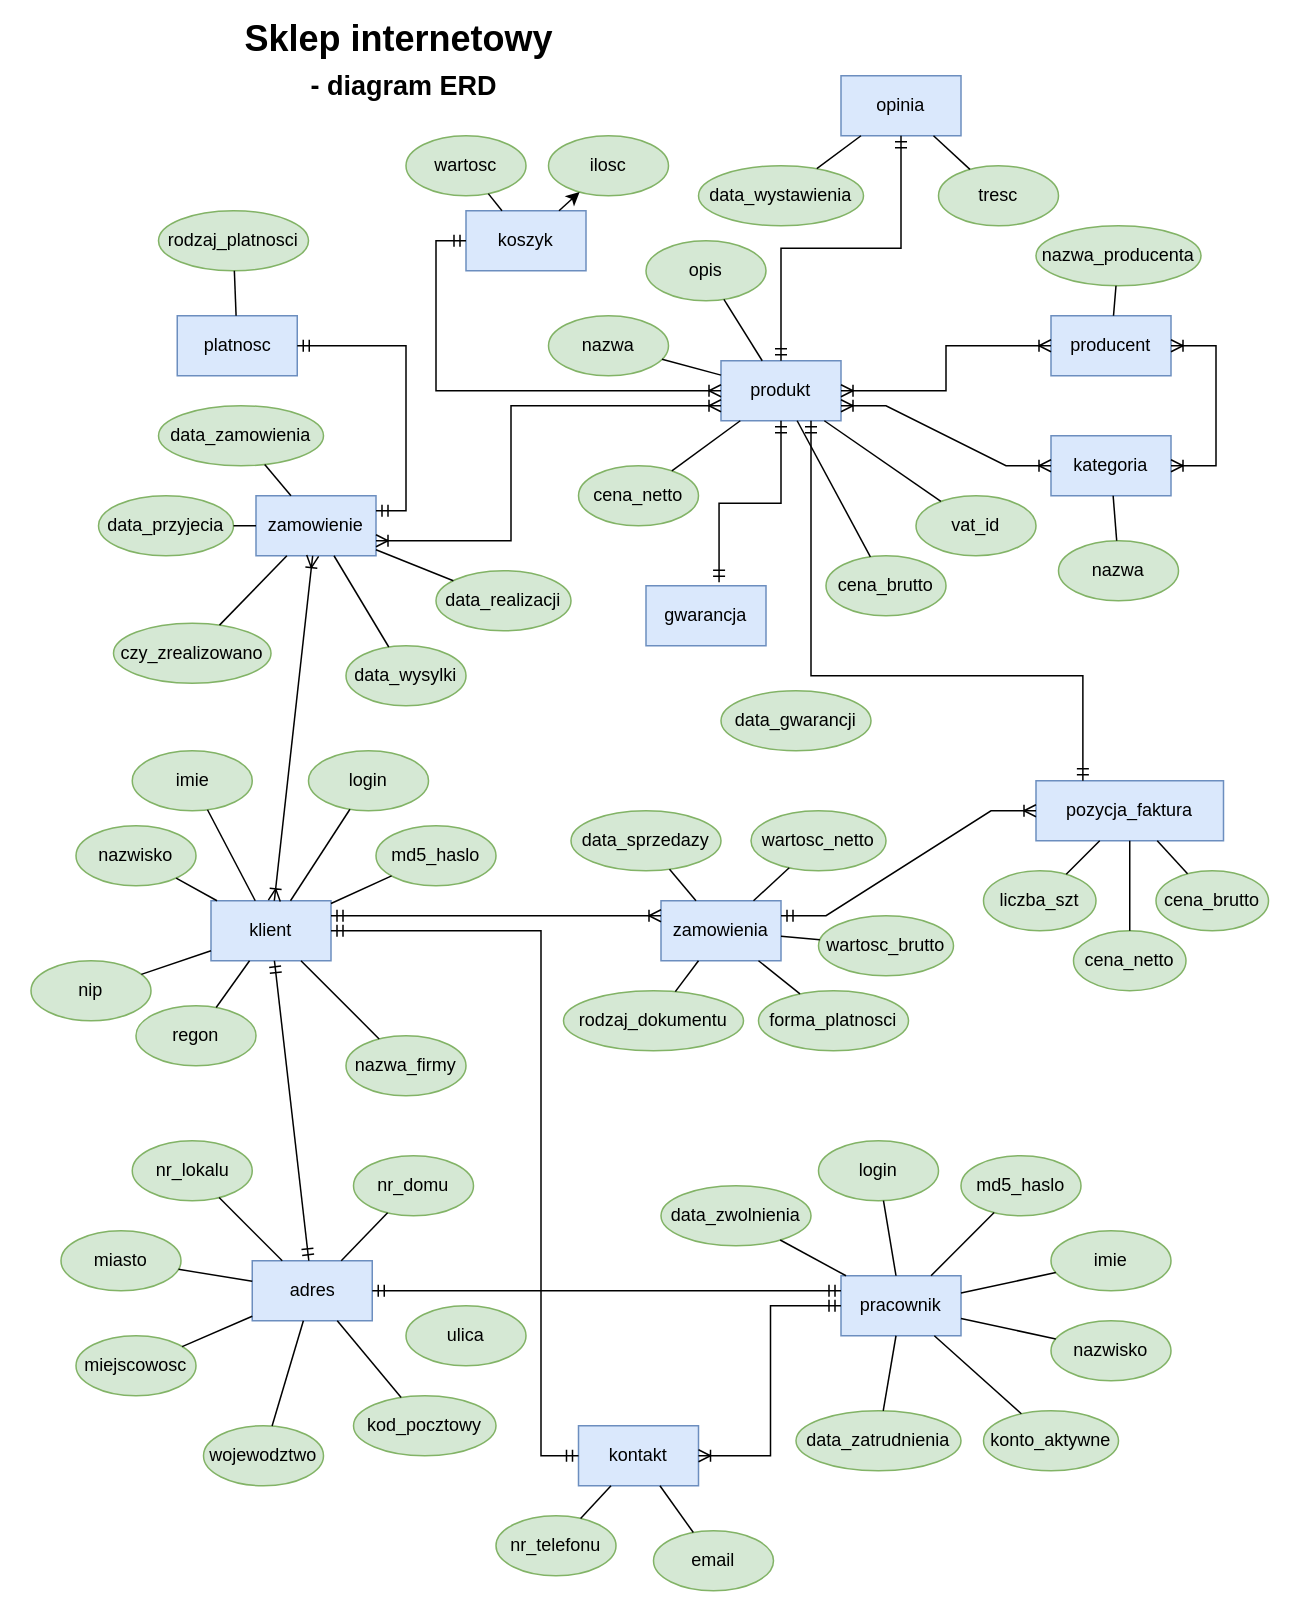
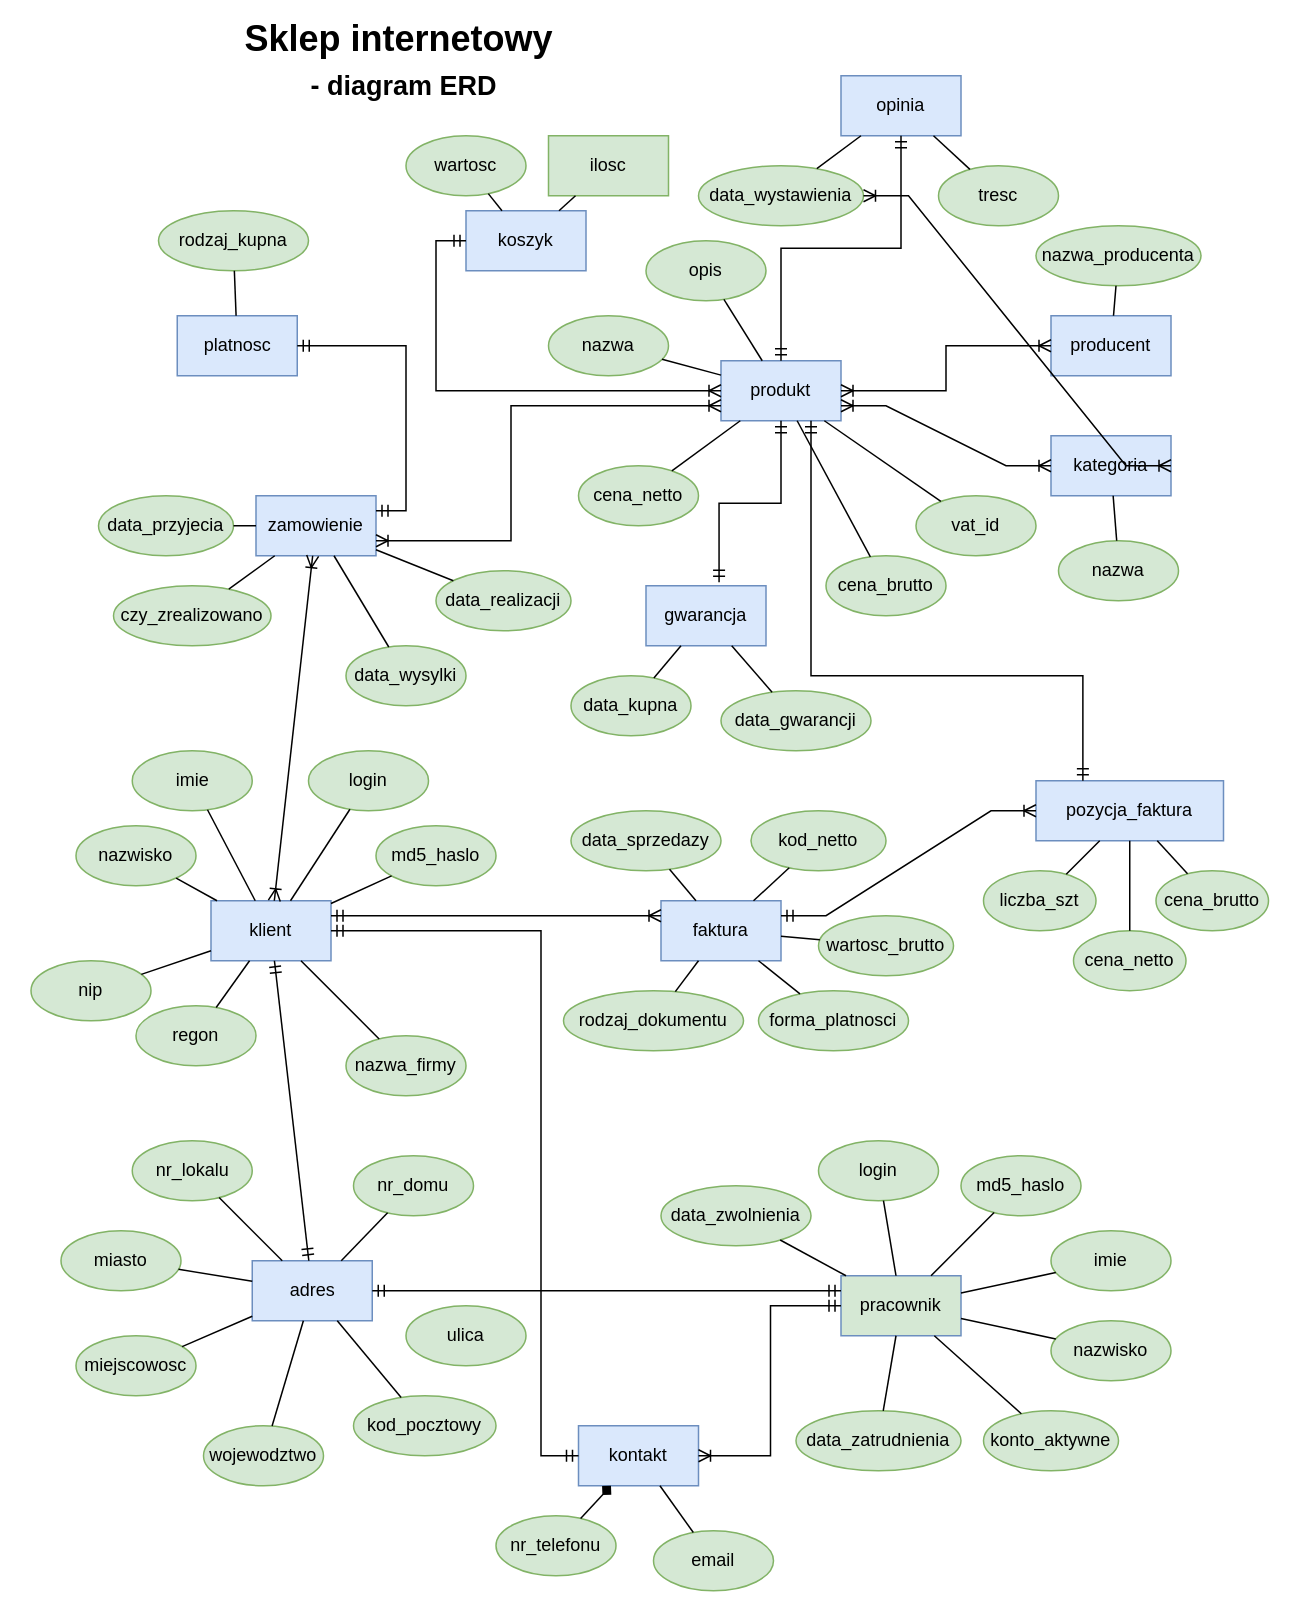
- <mxCell id="4" value="ilosc" style="ellipse;whiteSpace=wrap;html=1;fillColor=#d5e8d4;strokeColor=#82b366;" parent="1" vertex="1"><mxGeometry x="365" y="90" width="80" height="40" as="geometry" /></mxCell>
+ <mxCell id="4" value="ilosc" style="whiteSpace=wrap;html=1;fillColor=#d5e8d4;strokeColor=#82b366;rounded=0;" parent="1" vertex="1"><mxGeometry x="365" y="90" width="80" height="40" as="geometry" /></mxCell>
- <mxCell id="5" value="" style="endArrow=classic;html=1;rounded=0;" parent="1" source="3" target="4" edge="1"><mxGeometry relative="1" as="geometry"><mxPoint x="230" y="170" as="sourcePoint" /><mxPoint x="390" y="170" as="targetPoint" /></mxGeometry></mxCell>
+ <mxCell id="5" value="" style="endArrow=none;html=1;rounded=0;" parent="1" source="3" target="4" edge="1"><mxGeometry relative="1" as="geometry"><mxPoint x="230" y="170" as="sourcePoint" /><mxPoint x="390" y="170" as="targetPoint" /></mxGeometry></mxCell>
- <mxCell id="52" value="rodzaj_platnosci" style="ellipse;whiteSpace=wrap;html=1;fillColor=#d5e8d4;strokeColor=#82b366;" parent="1" vertex="1"><mxGeometry x="105" y="140" width="100" height="40" as="geometry" /></mxCell>
+ <mxCell id="52" value="rodzaj_kupna" style="ellipse;whiteSpace=wrap;html=1;fillColor=#d5e8d4;strokeColor=#82b366;" parent="1" vertex="1"><mxGeometry x="105" y="140" width="100" height="40" as="geometry" /></mxCell>
- <mxCell id="113" value="" style="edgeStyle=entityRelationEdgeStyle;fontSize=12;html=1;endArrow=ERoneToMany;startArrow=ERoneToMany;rounded=0;exitX=1;exitY=0.5;exitDx=0;exitDy=0;" parent="1" source="16" target="13" edge="1"><mxGeometry width="100" height="100" relative="1" as="geometry"><mxPoint x="840" y="350" as="sourcePoint" /><mxPoint x="940" y="250" as="targetPoint" /></mxGeometry></mxCell>
+ <mxCell id="113" value="" style="edgeStyle=entityRelationEdgeStyle;fontSize=12;html=1;endArrow=ERoneToMany;startArrow=ERoneToMany;rounded=0;exitX=1;exitY=0.5;exitDx=0;exitDy=0;" parent="1" source="16" target="8" edge="1"><mxGeometry width="100" height="100" relative="1" as="geometry"><mxPoint x="840" y="350" as="sourcePoint" /><mxPoint x="940" y="250" as="targetPoint" /></mxGeometry></mxCell>
- <mxCell id="38" value="data_zamowienia" style="ellipse;whiteSpace=wrap;html=1;fillColor=#d5e8d4;strokeColor=#82b366;" parent="1" vertex="1"><mxGeometry x="105" y="270" width="110" height="40" as="geometry" /></mxCell>
- <mxCell id="44" value="" style="endArrow=none;html=1;rounded=0;" parent="1" source="38" target="14" edge="1"><mxGeometry relative="1" as="geometry"><mxPoint x="70" y="280" as="sourcePoint" /><mxPoint x="230" y="280" as="targetPoint" /></mxGeometry></mxCell>
- <mxCell id="40" value="czy_zrealizowano" style="ellipse;whiteSpace=wrap;html=1;fillColor=#d5e8d4;strokeColor=#82b366;" parent="1" vertex="1"><mxGeometry x="75" y="415" width="105" height="40" as="geometry" /></mxCell>
+ <mxCell id="40" value="czy_zrealizowano" style="ellipse;whiteSpace=wrap;html=1;fillColor=#d5e8d4;strokeColor=#82b366;" parent="1" vertex="1"><mxGeometry x="75" y="390" width="105" height="40" as="geometry" /></mxCell>
+ <mxCell id="50" value="" style="endArrow=none;html=1;rounded=0;" parent="1" source="48" target="15" edge="1"><mxGeometry relative="1" as="geometry"><mxPoint x="350" y="540" as="sourcePoint" /><mxPoint x="510" y="540" as="targetPoint" /></mxGeometry></mxCell>
+ <mxCell id="51" value="" style="endArrow=none;html=1;rounded=0;" parent="1" source="49" target="15" edge="1"><mxGeometry relative="1" as="geometry"><mxPoint x="460" y="550" as="sourcePoint" /><mxPoint x="620" y="550" as="targetPoint" /></mxGeometry></mxCell>
+ <mxCell id="48" value="data_kupna" style="ellipse;whiteSpace=wrap;html=1;fillColor=#d5e8d4;strokeColor=#82b366;" parent="1" vertex="1"><mxGeometry x="380" y="450" width="80" height="40" as="geometry" /></mxCell>
- <mxCell id="69" value="wartosc_netto" style="ellipse;whiteSpace=wrap;html=1;fillColor=#d5e8d4;strokeColor=#82b366;" parent="1" vertex="1"><mxGeometry x="500" y="540" width="90" height="40" as="geometry" /></mxCell>
+ <mxCell id="69" value="kod_netto" style="ellipse;whiteSpace=wrap;html=1;fillColor=#d5e8d4;strokeColor=#82b366;" parent="1" vertex="1"><mxGeometry x="500" y="540" width="90" height="40" as="geometry" /></mxCell>
- <mxCell id="17" value="zamowienia" style="rounded=0;whiteSpace=wrap;html=1;fillColor=#dae8fc;strokeColor=#6c8ebf;" parent="1" vertex="1"><mxGeometry x="440" y="600" width="80" height="40" as="geometry" /></mxCell>
+ <mxCell id="17" value="faktura" style="rounded=0;whiteSpace=wrap;html=1;fillColor=#dae8fc;strokeColor=#6c8ebf;" parent="1" vertex="1"><mxGeometry x="440" y="600" width="80" height="40" as="geometry" /></mxCell>
- <mxCell id="22" value="pracownik" style="rounded=0;whiteSpace=wrap;html=1;fillColor=#dae8fc;strokeColor=#6c8ebf;" parent="1" vertex="1"><mxGeometry x="560" y="850" width="80" height="40" as="geometry" /></mxCell>
+ <mxCell id="22" value="pracownik" style="rounded=0;whiteSpace=wrap;html=1;fillColor=#d5e8d4;strokeColor=#6c8ebf;" parent="1" vertex="1"><mxGeometry x="560" y="850" width="80" height="40" as="geometry" /></mxCell>
- <mxCell id="94" value="" style="endArrow=none;html=1;rounded=0;" parent="1" source="92" target="21" edge="1"><mxGeometry relative="1" as="geometry"><mxPoint x="240" y="1070" as="sourcePoint" /><mxPoint x="400" y="1070" as="targetPoint" /></mxGeometry></mxCell>
+ <mxCell id="94" value="" style="endArrow=diamond;html=1;rounded=0;" parent="1" source="92" target="21" edge="1"><mxGeometry relative="1" as="geometry"><mxPoint x="240" y="1070" as="sourcePoint" /><mxPoint x="400" y="1070" as="targetPoint" /></mxGeometry></mxCell>
